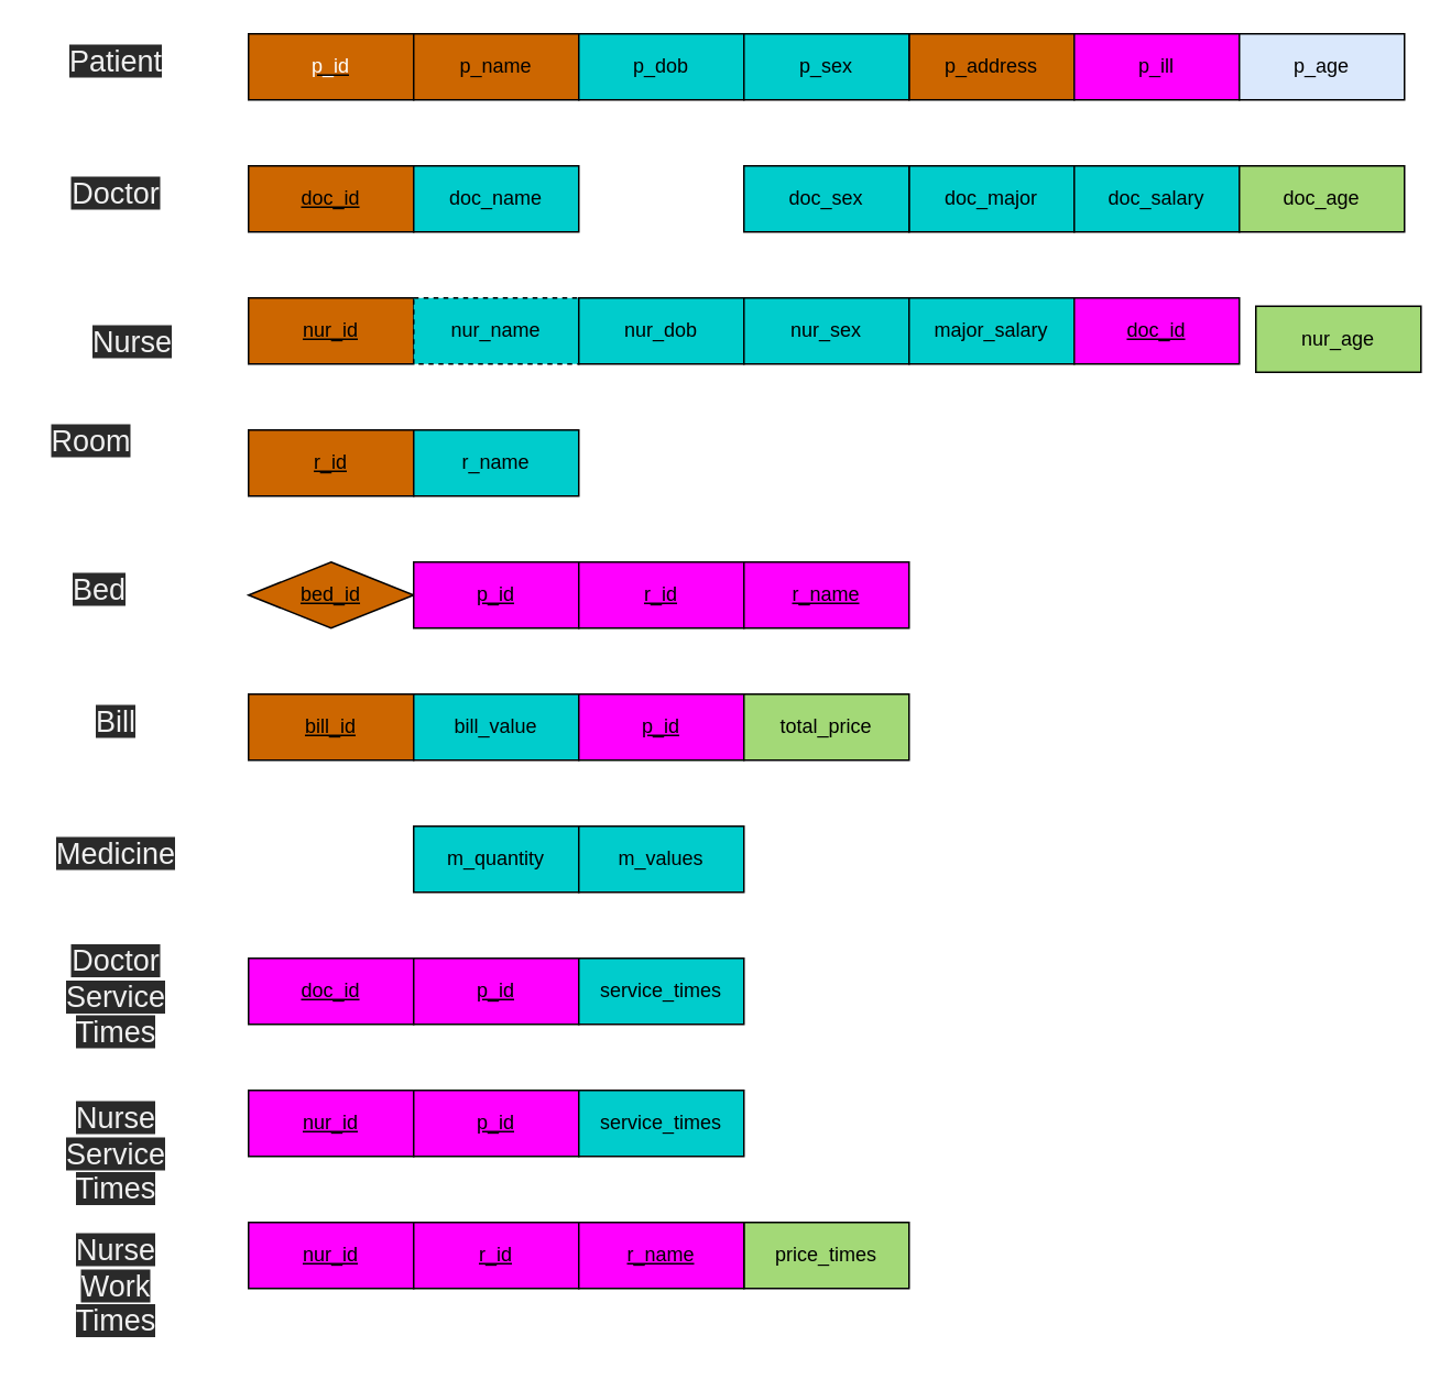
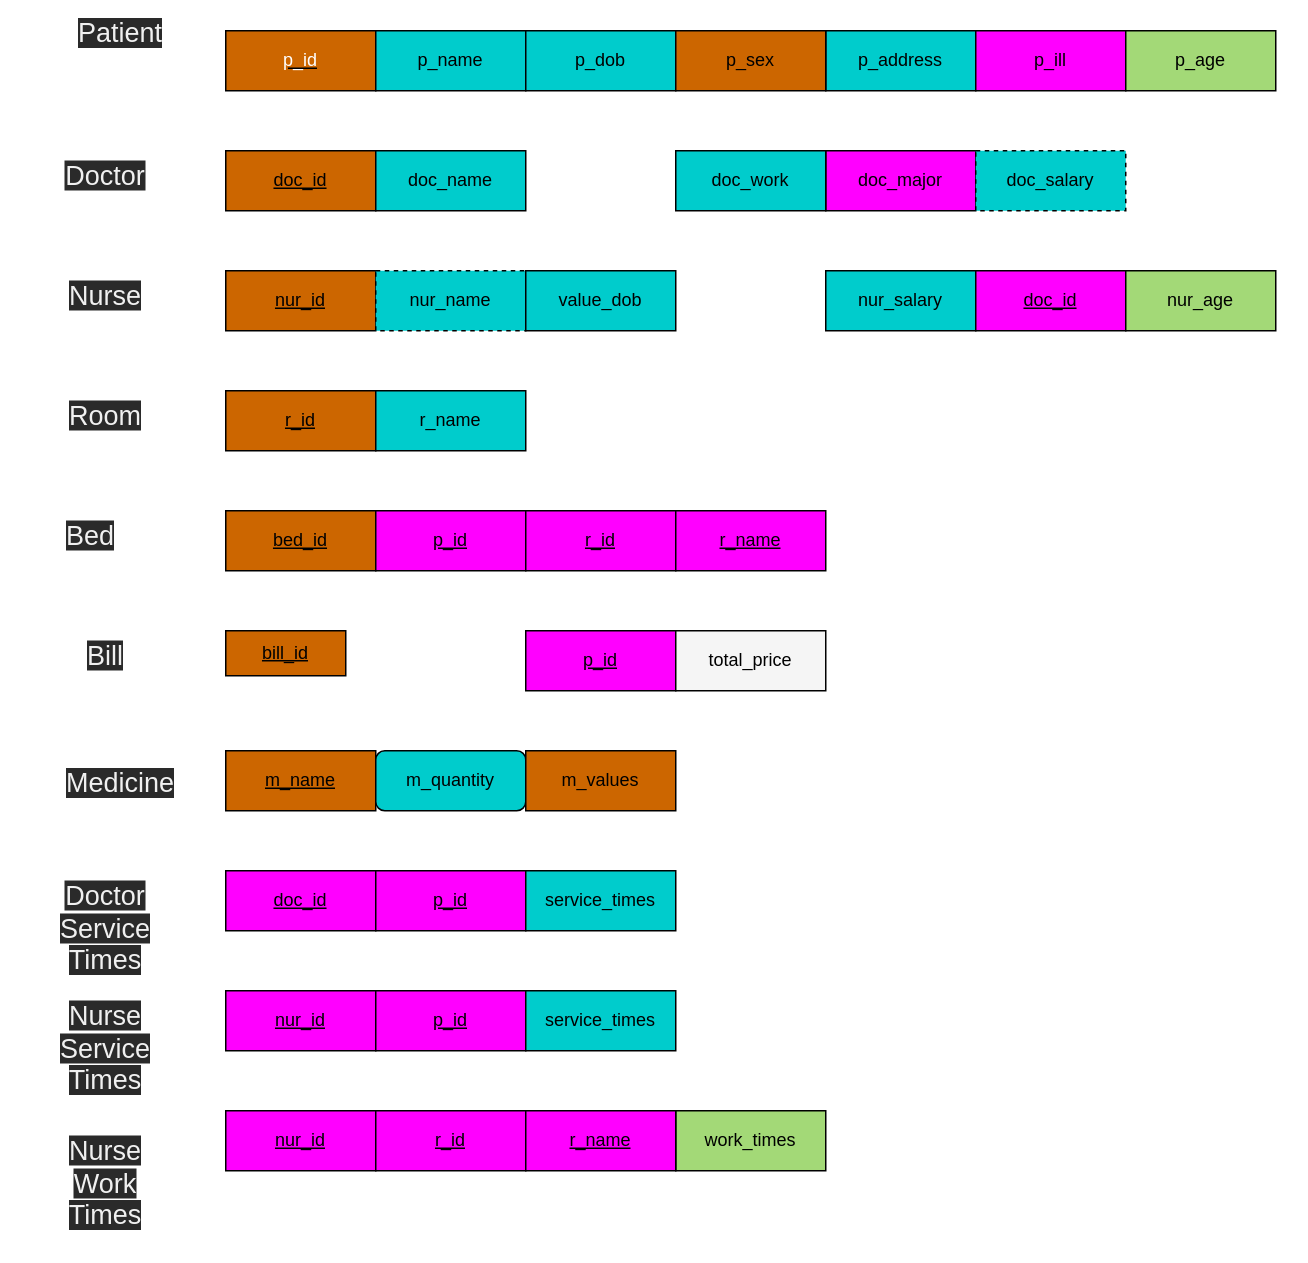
- <mxCell id="8" value="&lt;span style=&quot;color: rgb(240 , 240 , 240) ; font-family: &amp;#34;helvetica&amp;#34; ; font-size: 18px ; font-style: normal ; font-weight: 400 ; letter-spacing: normal ; text-indent: 0px ; text-transform: none ; word-spacing: 0px ; background-color: rgb(42 , 42 , 42) ; display: inline ; float: none&quot;&gt;Patient&lt;/span&gt;" style="text;whiteSpace=wrap;html=1;align=center;" parent="1" vertex="1"><mxGeometry x="30" y="20" width="80" height="40" as="geometry" /></mxCell>
+ <mxCell id="8" value="&lt;span style=&quot;color: rgb(240 , 240 , 240) ; font-family: &amp;#34;helvetica&amp;#34; ; font-size: 18px ; font-style: normal ; font-weight: 400 ; letter-spacing: normal ; text-indent: 0px ; text-transform: none ; word-spacing: 0px ; background-color: rgb(42 , 42 , 42) ; display: inline ; float: none&quot;&gt;Patient&lt;/span&gt;" style="text;whiteSpace=wrap;html=1;align=center;" parent="1" vertex="1"><mxGeometry x="40" y="5" width="80" height="40" as="geometry" /></mxCell>
- <mxCell id="3" value="p_name" style="whiteSpace=wrap;html=1;align=center;fillColor=#cc6600;" parent="1" vertex="1"><mxGeometry x="250" y="20" width="100" height="40" as="geometry" /></mxCell>
+ <mxCell id="3" value="p_name" style="whiteSpace=wrap;html=1;align=center;fillColor=#00CCCC;" parent="1" vertex="1"><mxGeometry x="250" y="20" width="100" height="40" as="geometry" /></mxCell>
- <mxCell id="13" value="p_sex" style="whiteSpace=wrap;html=1;align=center;fillColor=#00CCCC;" parent="1" vertex="1"><mxGeometry x="450" y="20" width="100" height="40" as="geometry" /></mxCell>
+ <mxCell id="13" value="p_sex" style="whiteSpace=wrap;html=1;align=center;fillColor=#cc6600;" parent="1" vertex="1"><mxGeometry x="450" y="20" width="100" height="40" as="geometry" /></mxCell>
- <mxCell id="12" value="p_address" style="whiteSpace=wrap;html=1;align=center;fillColor=#cc6600;" parent="1" vertex="1"><mxGeometry x="550" y="20" width="100" height="40" as="geometry" /></mxCell>
+ <mxCell id="12" value="p_address" style="whiteSpace=wrap;html=1;align=center;fillColor=#00CCCC;" parent="1" vertex="1"><mxGeometry x="550" y="20" width="100" height="40" as="geometry" /></mxCell>
- <mxCell id="50" value="p_age" style="whiteSpace=wrap;html=1;align=center;fillColor=#dae8fc;" parent="1" vertex="1"><mxGeometry x="750" y="20" width="100" height="40" as="geometry" /></mxCell>
+ <mxCell id="50" value="p_age" style="whiteSpace=wrap;html=1;align=center;fillColor=#A3D977;" parent="1" vertex="1"><mxGeometry x="750" y="20" width="100" height="40" as="geometry" /></mxCell>
- <mxCell id="18" value="doc_sex" style="whiteSpace=wrap;html=1;align=center;fillColor=#00CCCC;" parent="1" vertex="1"><mxGeometry x="450" y="100" width="100" height="40" as="geometry" /></mxCell>
+ <mxCell id="18" value="doc_work" style="whiteSpace=wrap;html=1;align=center;fillColor=#00CCCC;" parent="1" vertex="1"><mxGeometry x="450" y="100" width="100" height="40" as="geometry" /></mxCell>
- <mxCell id="17" value="doc_major" style="whiteSpace=wrap;html=1;align=center;fillColor=#00CCCC;" parent="1" vertex="1"><mxGeometry x="550" y="100" width="100" height="40" as="geometry" /></mxCell>
+ <mxCell id="17" value="doc_major" style="whiteSpace=wrap;html=1;align=center;fillColor=#ff00ff;" parent="1" vertex="1"><mxGeometry x="550" y="100" width="100" height="40" as="geometry" /></mxCell>
- <mxCell id="19" value="doc_salary" style="whiteSpace=wrap;html=1;align=center;fillColor=#00CCCC;" parent="1" vertex="1"><mxGeometry x="650" y="100" width="100" height="40" as="geometry" /></mxCell>
+ <mxCell id="19" value="doc_salary" style="whiteSpace=wrap;html=1;align=center;fillColor=#00CCCC;dashed=1;" parent="1" vertex="1"><mxGeometry x="650" y="100" width="100" height="40" as="geometry" /></mxCell>
- <mxCell id="51" value="doc_age" style="whiteSpace=wrap;html=1;align=center;fillColor=#A3D977;" parent="1" vertex="1"><mxGeometry x="750" y="100" width="100" height="40" as="geometry" /></mxCell>
- <mxCell id="29" value="nur_dob" style="whiteSpace=wrap;html=1;align=center;fillColor=#00CCCC;" parent="1" vertex="1"><mxGeometry x="350" y="180" width="100" height="40" as="geometry" /></mxCell>
+ <mxCell id="29" value="value_dob" style="whiteSpace=wrap;html=1;align=center;fillColor=#00CCCC;" parent="1" vertex="1"><mxGeometry x="350" y="180" width="100" height="40" as="geometry" /></mxCell>
- <mxCell id="30" value="nur_sex" style="whiteSpace=wrap;html=1;align=center;fillColor=#00CCCC;" parent="1" vertex="1"><mxGeometry x="450" y="180" width="100" height="40" as="geometry" /></mxCell>
- <mxCell id="31" value="major_salary" style="whiteSpace=wrap;html=1;align=center;fillColor=#00CCCC;" parent="1" vertex="1"><mxGeometry x="550" y="180" width="100" height="40" as="geometry" /></mxCell>
+ <mxCell id="31" value="nur_salary" style="whiteSpace=wrap;html=1;align=center;fillColor=#00CCCC;" parent="1" vertex="1"><mxGeometry x="550" y="180" width="100" height="40" as="geometry" /></mxCell>
- <mxCell id="52" value="nur_age" style="whiteSpace=wrap;html=1;align=center;fillColor=#A3D977;" parent="1" vertex="1"><mxGeometry x="760" y="185" width="100" height="40" as="geometry" /></mxCell>
+ <mxCell id="52" value="nur_age" style="whiteSpace=wrap;html=1;align=center;fillColor=#A3D977;" parent="1" vertex="1"><mxGeometry x="750" y="180" width="100" height="40" as="geometry" /></mxCell>
- <mxCell id="6" value="&lt;span style=&quot;color: rgb(240 , 240 , 240) ; font-family: &amp;#34;helvetica&amp;#34; ; font-size: 18px ; font-style: normal ; font-weight: 400 ; letter-spacing: normal ; text-indent: 0px ; text-transform: none ; word-spacing: 0px ; background-color: rgb(42 , 42 , 42) ; display: inline ; float: none&quot;&gt;Nurse&lt;/span&gt;" style="text;whiteSpace=wrap;html=1;align=center;" parent="1" vertex="1"><mxGeometry x="40" y="190" width="80" height="40" as="geometry" /></mxCell>
+ <mxCell id="6" value="&lt;span style=&quot;color: rgb(240 , 240 , 240) ; font-family: &amp;#34;helvetica&amp;#34; ; font-size: 18px ; font-style: normal ; font-weight: 400 ; letter-spacing: normal ; text-indent: 0px ; text-transform: none ; word-spacing: 0px ; background-color: rgb(42 , 42 , 42) ; display: inline ; float: none&quot;&gt;Nurse&lt;/span&gt;" style="text;whiteSpace=wrap;html=1;align=center;" parent="1" vertex="1"><mxGeometry x="30" y="180" width="80" height="40" as="geometry" /></mxCell>
- <mxCell id="5" value="&lt;span style=&quot;color: rgb(240 , 240 , 240) ; font-family: &amp;#34;helvetica&amp;#34; ; font-size: 18px ; font-style: normal ; font-weight: 400 ; letter-spacing: normal ; text-indent: 0px ; text-transform: none ; word-spacing: 0px ; background-color: rgb(42 , 42 , 42) ; display: inline ; float: none&quot;&gt;Room&lt;/span&gt;" style="text;whiteSpace=wrap;html=1;align=center;" parent="1" vertex="1"><mxGeometry x="15" y="250" width="80" height="40" as="geometry" /></mxCell>
+ <mxCell id="5" value="&lt;span style=&quot;color: rgb(240 , 240 , 240) ; font-family: &amp;#34;helvetica&amp;#34; ; font-size: 18px ; font-style: normal ; font-weight: 400 ; letter-spacing: normal ; text-indent: 0px ; text-transform: none ; word-spacing: 0px ; background-color: rgb(42 , 42 , 42) ; display: inline ; float: none&quot;&gt;Room&lt;/span&gt;" style="text;whiteSpace=wrap;html=1;align=center;" parent="1" vertex="1"><mxGeometry x="30" y="260" width="80" height="40" as="geometry" /></mxCell>
- <mxCell id="21" value="&lt;u&gt;bed_id&lt;/u&gt;" style="rhombus;whiteSpace=wrap;html=1;align=center;fillColor=#CC6600;" parent="1" vertex="1"><mxGeometry x="150" y="340" width="100" height="40" as="geometry" /></mxCell>
+ <mxCell id="21" value="&lt;u&gt;bed_id&lt;/u&gt;" style="whiteSpace=wrap;html=1;align=center;fillColor=#CC6600;" parent="1" vertex="1"><mxGeometry x="150" y="340" width="100" height="40" as="geometry" /></mxCell>
- <mxCell id="22" value="&lt;u&gt;bill_id&lt;/u&gt;" style="whiteSpace=wrap;html=1;align=center;fillColor=#CC6600;" parent="1" vertex="1"><mxGeometry x="150" y="420" width="100" height="40" as="geometry" /></mxCell>
+ <mxCell id="22" value="&lt;u&gt;bill_id&lt;/u&gt;" style="whiteSpace=wrap;html=1;align=center;fillColor=#CC6600;" parent="1" vertex="1"><mxGeometry x="150" y="420" width="80" height="30" as="geometry" /></mxCell>
- <mxCell id="23" value="bill_value" style="whiteSpace=wrap;html=1;align=center;fillColor=#00CCCC;" parent="1" vertex="1"><mxGeometry x="250" y="420" width="100" height="40" as="geometry" /></mxCell>
- <mxCell id="53" value="total_price" style="whiteSpace=wrap;html=1;align=center;fillColor=#A3D977;" vertex="1" parent="1"><mxGeometry x="450" y="420" width="100" height="40" as="geometry" /></mxCell>
+ <mxCell id="53" value="total_price" style="whiteSpace=wrap;html=1;align=center;fillColor=#f5f5f5;" vertex="1" parent="1"><mxGeometry x="450" y="420" width="100" height="40" as="geometry" /></mxCell>
- <mxCell id="10" value="&lt;span style=&quot;color: rgb(240 , 240 , 240) ; font-family: &amp;#34;helvetica&amp;#34; ; font-size: 18px ; font-style: normal ; font-weight: 400 ; letter-spacing: normal ; text-indent: 0px ; text-transform: none ; word-spacing: 0px ; background-color: rgb(42 , 42 , 42) ; display: inline ; float: none&quot;&gt;Medicine&lt;/span&gt;" style="text;whiteSpace=wrap;html=1;align=center;" parent="1" vertex="1"><mxGeometry x="30" y="500" width="80" height="40" as="geometry" /></mxCell>
+ <mxCell id="10" value="&lt;span style=&quot;color: rgb(240 , 240 , 240) ; font-family: &amp;#34;helvetica&amp;#34; ; font-size: 18px ; font-style: normal ; font-weight: 400 ; letter-spacing: normal ; text-indent: 0px ; text-transform: none ; word-spacing: 0px ; background-color: rgb(42 , 42 , 42) ; display: inline ; float: none&quot;&gt;Medicine&lt;/span&gt;" style="text;whiteSpace=wrap;html=1;align=center;" parent="1" vertex="1"><mxGeometry x="40" y="505" width="80" height="40" as="geometry" /></mxCell>
+ <mxCell id="24" value="&lt;u&gt;m_name&lt;/u&gt;" style="whiteSpace=wrap;html=1;align=center;fillColor=#CC6600;" parent="1" vertex="1"><mxGeometry x="150" y="500" width="100" height="40" as="geometry" /></mxCell>
- <mxCell id="25" value="m_quantity" style="whiteSpace=wrap;html=1;align=center;fillColor=#00CCCC;" parent="1" vertex="1"><mxGeometry x="250" y="500" width="100" height="40" as="geometry" /></mxCell>
+ <mxCell id="25" value="m_quantity" style="whiteSpace=wrap;html=1;align=center;fillColor=#00CCCC;rounded=1;" parent="1" vertex="1"><mxGeometry x="250" y="500" width="100" height="40" as="geometry" /></mxCell>
- <mxCell id="26" value="m_values" style="whiteSpace=wrap;html=1;align=center;fillColor=#00CCCC;" parent="1" vertex="1"><mxGeometry x="350" y="500" width="100" height="40" as="geometry" /></mxCell>
+ <mxCell id="26" value="m_values" style="whiteSpace=wrap;html=1;align=center;fillColor=#cc6600;" parent="1" vertex="1"><mxGeometry x="350" y="500" width="100" height="40" as="geometry" /></mxCell>
- <mxCell id="37" value="&lt;span style=&quot;color: rgb(240 , 240 , 240) ; font-family: &amp;#34;helvetica&amp;#34; ; font-size: 18px ; font-style: normal ; font-weight: 400 ; letter-spacing: normal ; text-indent: 0px ; text-transform: none ; word-spacing: 0px ; background-color: rgb(42 , 42 , 42) ; display: inline ; float: none&quot;&gt;Doctor&lt;br&gt;Service&lt;br&gt;Times&lt;br&gt;&lt;/span&gt;" style="text;whiteSpace=wrap;html=1;align=center;" parent="1" vertex="1"><mxGeometry x="30" y="565" width="80" height="80" as="geometry" /></mxCell>
+ <mxCell id="37" value="&lt;span style=&quot;color: rgb(240 , 240 , 240) ; font-family: &amp;#34;helvetica&amp;#34; ; font-size: 18px ; font-style: normal ; font-weight: 400 ; letter-spacing: normal ; text-indent: 0px ; text-transform: none ; word-spacing: 0px ; background-color: rgb(42 , 42 , 42) ; display: inline ; float: none&quot;&gt;Doctor&lt;br&gt;Service&lt;br&gt;Times&lt;br&gt;&lt;/span&gt;" style="text;whiteSpace=wrap;html=1;align=center;" parent="1" vertex="1"><mxGeometry x="30" y="580" width="80" height="80" as="geometry" /></mxCell>
- <mxCell id="48" value="price_times" style="whiteSpace=wrap;html=1;align=center;fillColor=#A3D977;" parent="1" vertex="1"><mxGeometry x="450" y="740" width="100" height="40" as="geometry" /></mxCell>
+ <mxCell id="48" value="work_times" style="whiteSpace=wrap;html=1;align=center;fillColor=#A3D977;" parent="1" vertex="1"><mxGeometry x="450" y="740" width="100" height="40" as="geometry" /></mxCell>
- <mxCell id="39" value="&lt;span style=&quot;color: rgb(240 , 240 , 240) ; font-family: &amp;#34;helvetica&amp;#34; ; font-size: 18px ; font-style: normal ; font-weight: 400 ; letter-spacing: normal ; text-indent: 0px ; text-transform: none ; word-spacing: 0px ; background-color: rgb(42 , 42 , 42) ; display: inline ; float: none&quot;&gt;Nurse&lt;br&gt;Work&lt;br&gt;Times&lt;br&gt;&lt;/span&gt;" style="text;whiteSpace=wrap;html=1;align=center;" parent="1" vertex="1"><mxGeometry x="30" y="740" width="80" height="80" as="geometry" /></mxCell>
+ <mxCell id="39" value="&lt;span style=&quot;color: rgb(240 , 240 , 240) ; font-family: &amp;#34;helvetica&amp;#34; ; font-size: 18px ; font-style: normal ; font-weight: 400 ; letter-spacing: normal ; text-indent: 0px ; text-transform: none ; word-spacing: 0px ; background-color: rgb(42 , 42 , 42) ; display: inline ; float: none&quot;&gt;Nurse&lt;br&gt;Work&lt;br&gt;Times&lt;br&gt;&lt;/span&gt;" style="text;whiteSpace=wrap;html=1;align=center;" parent="1" vertex="1"><mxGeometry x="30" y="750" width="80" height="80" as="geometry" /></mxCell>
